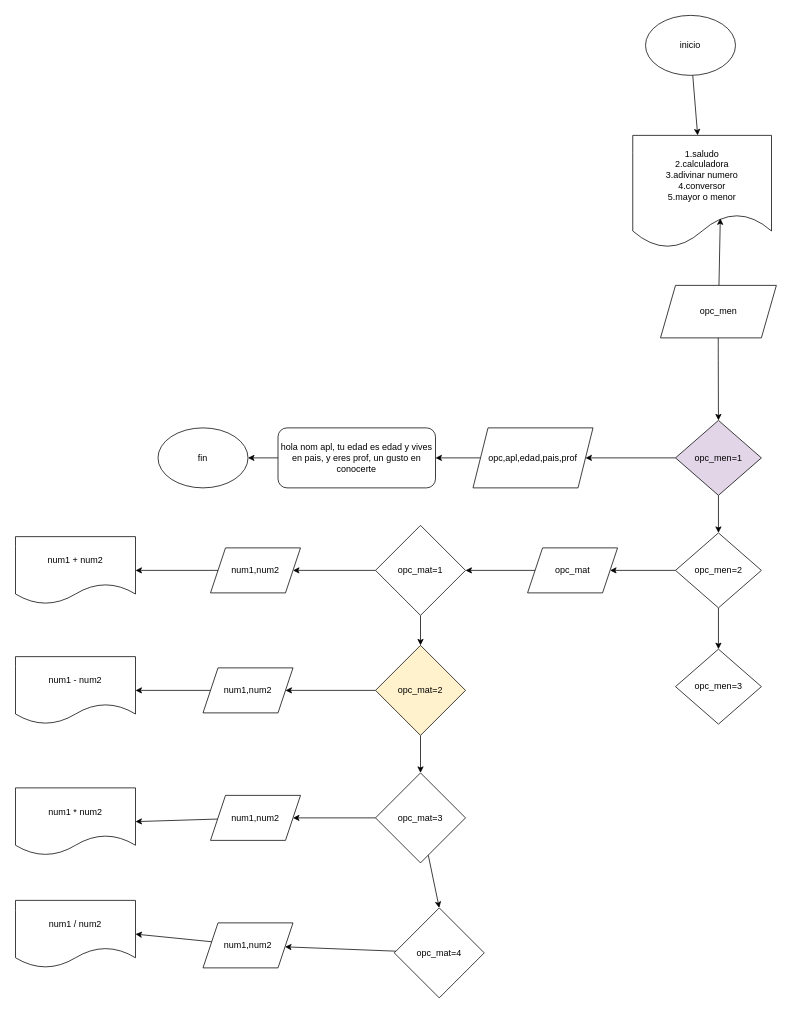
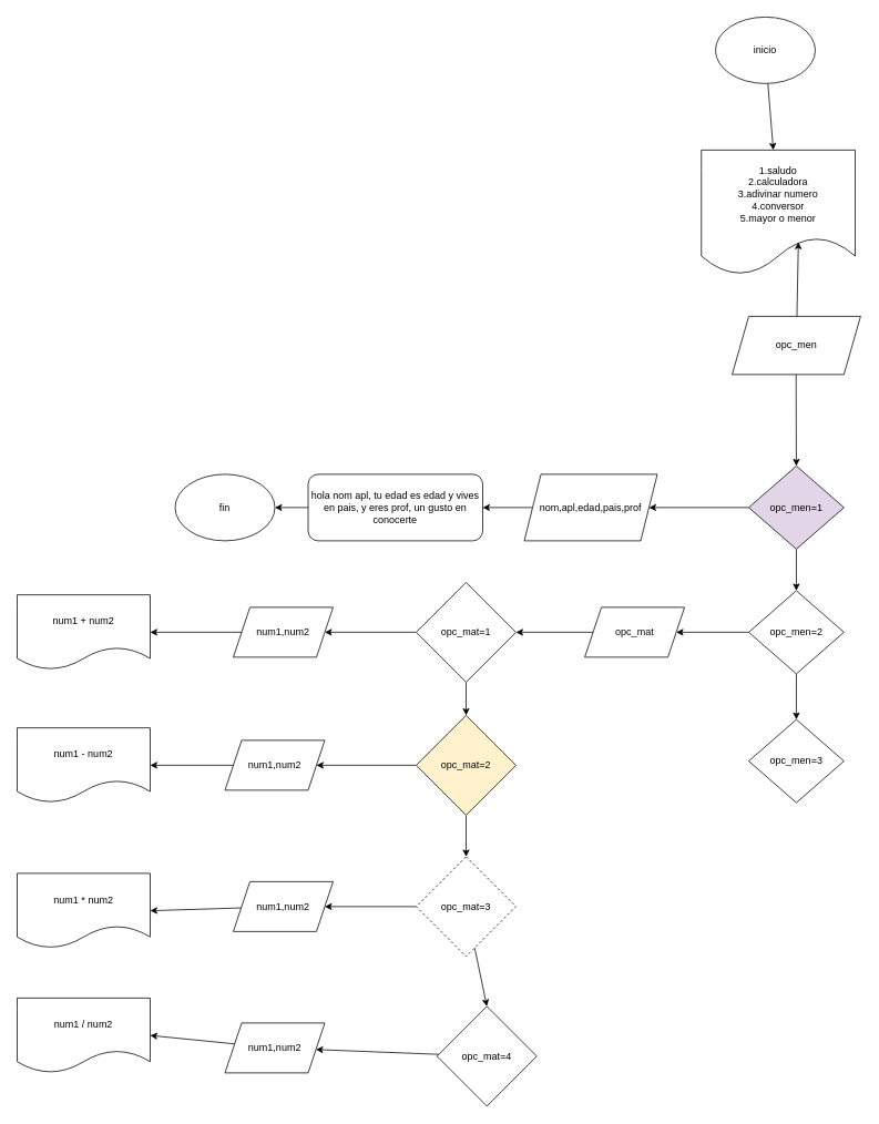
- <mxCell id="12" value="opc,apl,edad,pais,prof" style="shape=parallelogram;perimeter=parallelogramPerimeter;whiteSpace=wrap;html=1;fixedSize=1;" vertex="1" parent="1"><mxGeometry x="630" y="570" width="160" height="80" as="geometry" /></mxCell>
+ <mxCell id="12" value="nom,apl,edad,pais,prof" style="shape=parallelogram;perimeter=parallelogramPerimeter;whiteSpace=wrap;html=1;fixedSize=1;" vertex="1" parent="1"><mxGeometry x="630" y="570" width="160" height="80" as="geometry" /></mxCell>
- <mxCell id="29" value="opc_mat=3" style="rhombus;whiteSpace=wrap;html=1;" vertex="1" parent="1"><mxGeometry x="500" y="1030" width="120" height="120" as="geometry" /></mxCell>
+ <mxCell id="29" value="opc_mat=3" style="rhombus;whiteSpace=wrap;html=1;dashed=1;" vertex="1" parent="1"><mxGeometry x="500" y="1030" width="120" height="120" as="geometry" /></mxCell>
